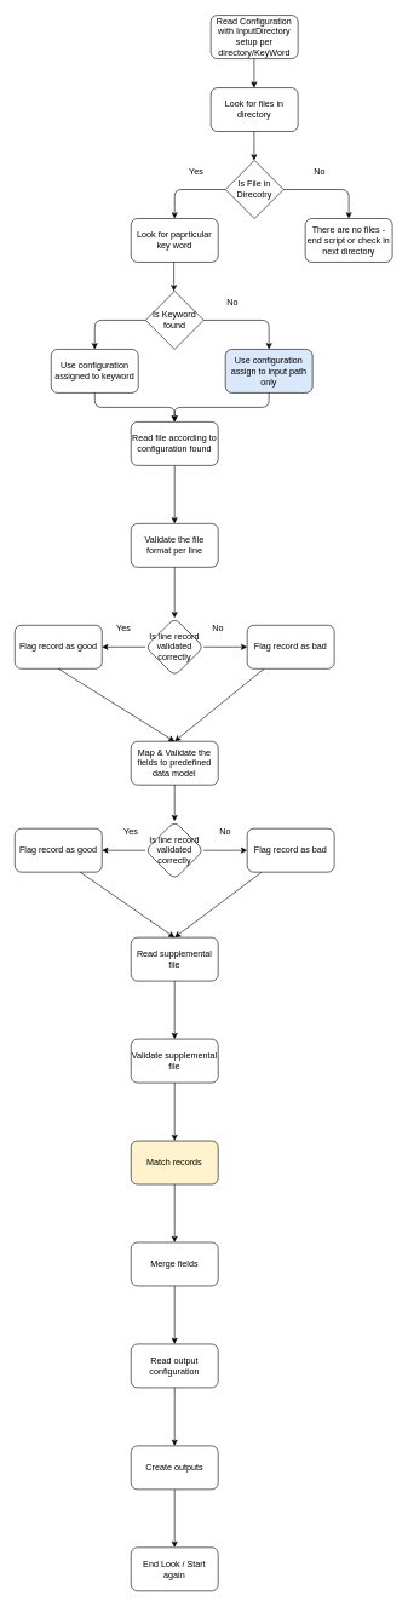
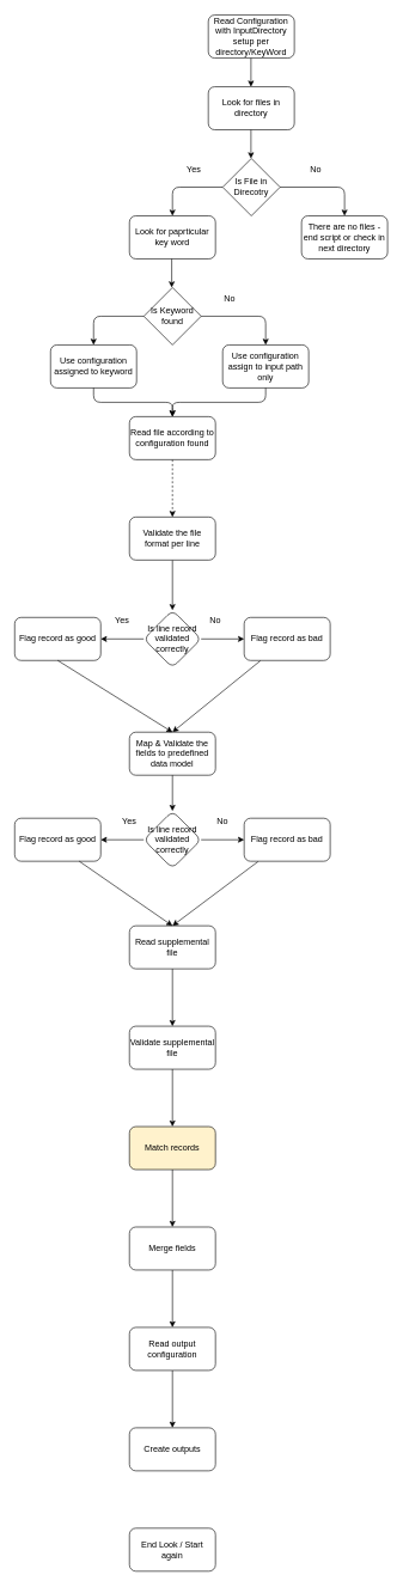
- <mxCell id="19" value="Use configuration assign to input path only" style="rounded=1;whiteSpace=wrap;html=1;fillColor=#dae8fc;" parent="1" vertex="1"><mxGeometry x="310" y="480" width="120" height="60" as="geometry" /></mxCell>
+ <mxCell id="19" value="Use configuration assign to input path only" style="rounded=1;whiteSpace=wrap;html=1;" parent="1" vertex="1"><mxGeometry x="310" y="480" width="120" height="60" as="geometry" /></mxCell>
- <mxCell id="21" value="" style="edgeStyle=none;html=1;" parent="1" source="22" target="26" edge="1"><mxGeometry relative="1" as="geometry" /></mxCell>
+ <mxCell id="21" value="" style="edgeStyle=none;html=1;dashed=1;" parent="1" source="22" target="26" edge="1"><mxGeometry relative="1" as="geometry" /></mxCell>
- <mxCell id="56" value="" style="edgeStyle=none;html=1;" parent="1" source="57" target="58" edge="1"><mxGeometry relative="1" as="geometry" /></mxCell>
